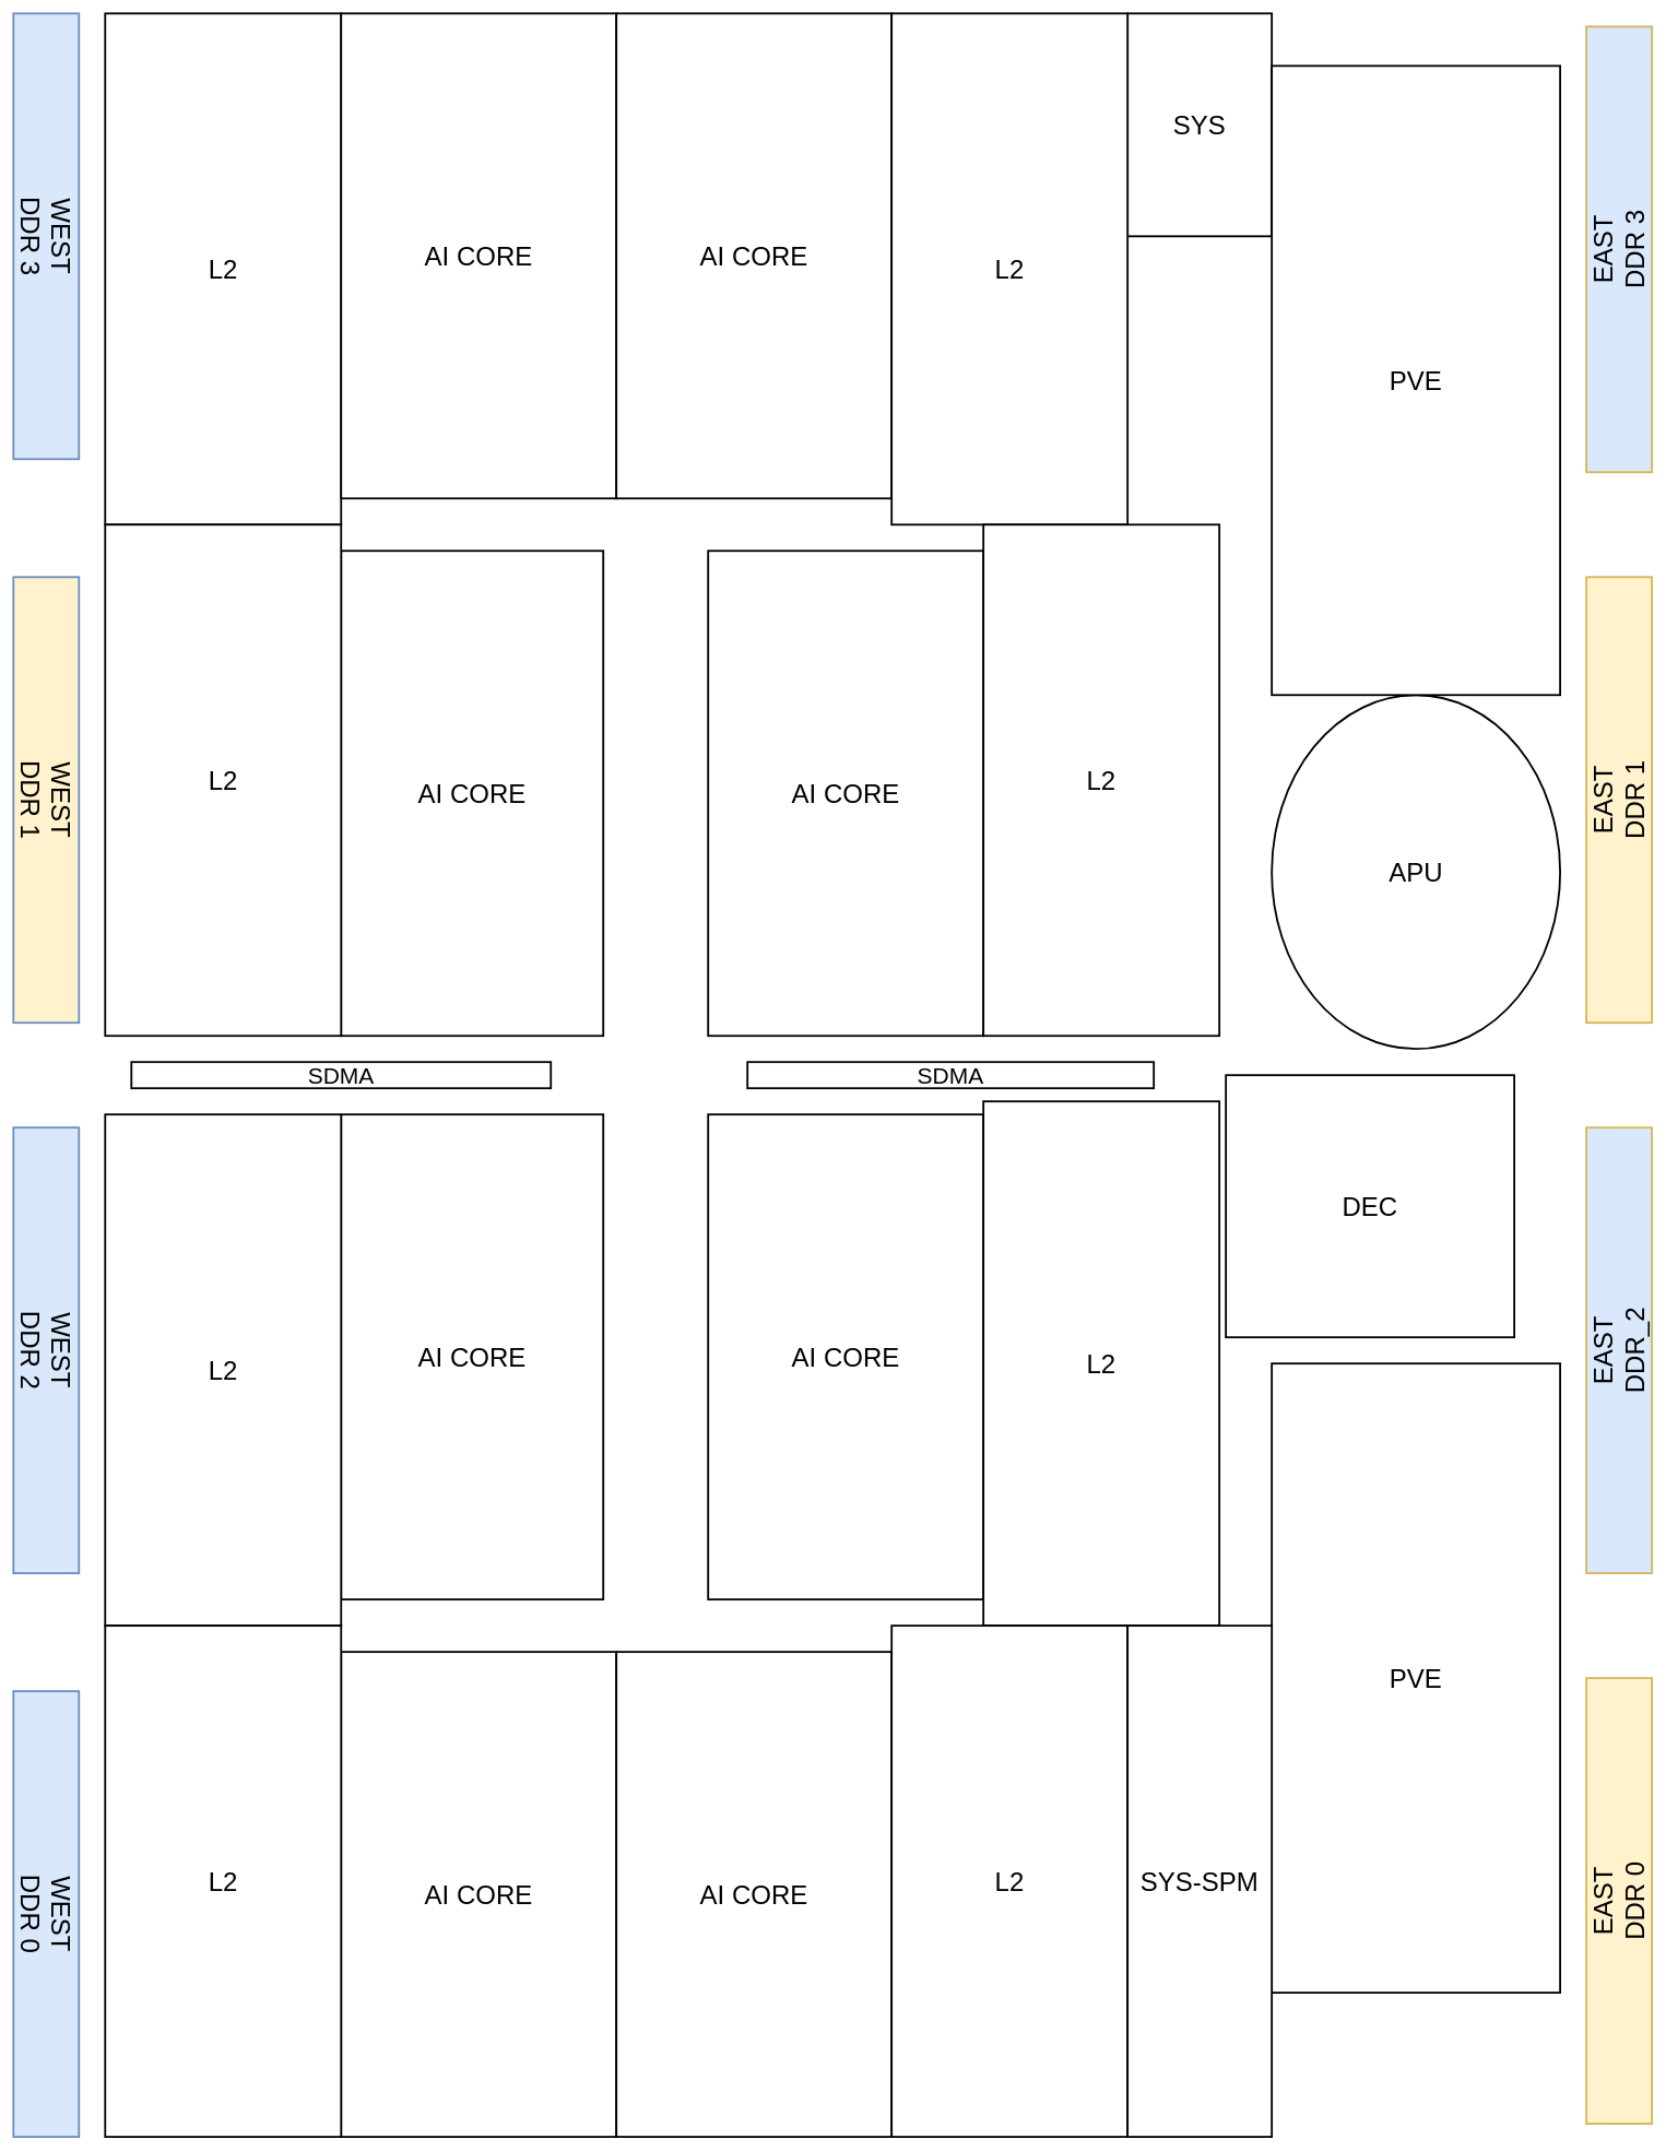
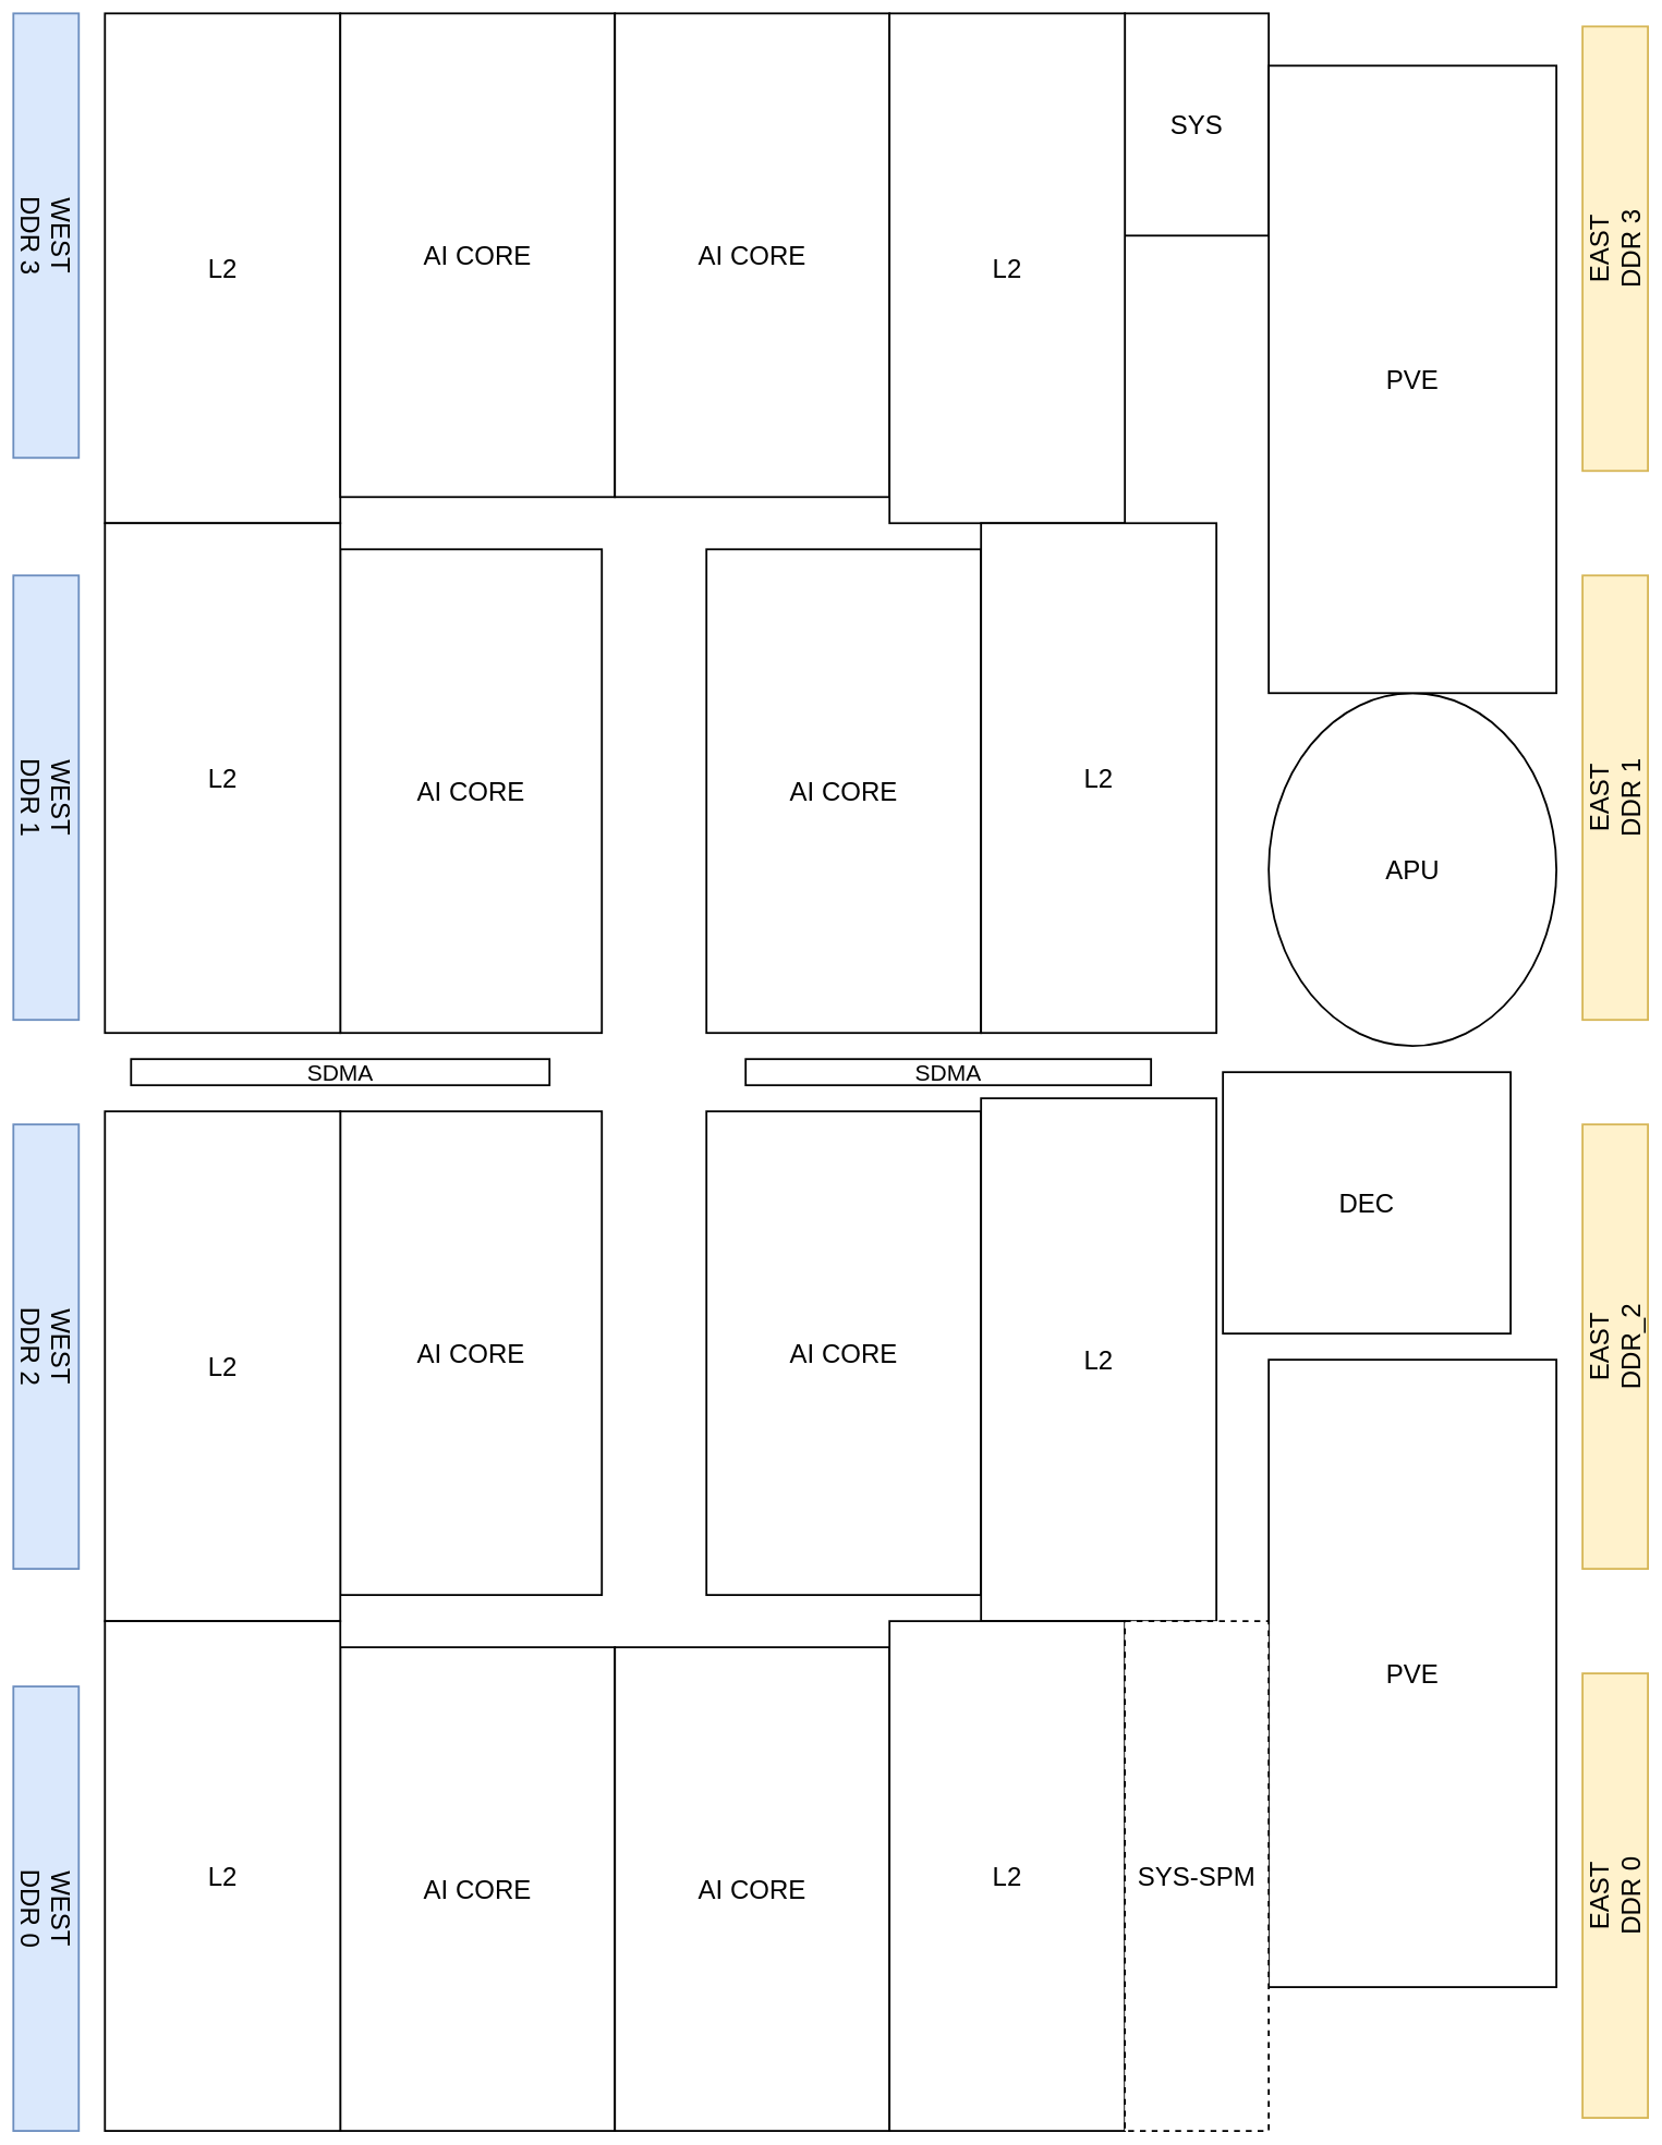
- <mxCell id="13" value="EAST&lt;br&gt;DDR 3" style="rounded=0;whiteSpace=wrap;html=1;fontSize=40;rotation=0;horizontal=0;strokeWidth=3;fillColor=#dae8fc;strokeColor=#d6b656;" parent="1" vertex="1"><mxGeometry x="2420" y="40" width="100" height="680" as="geometry" /></mxCell>
+ <mxCell id="13" value="EAST&lt;br&gt;DDR 3" style="rounded=0;whiteSpace=wrap;html=1;fontSize=40;rotation=0;horizontal=0;strokeWidth=3;fillColor=#fff2cc;strokeColor=#d6b656;" parent="1" vertex="1"><mxGeometry x="2420" y="40" width="100" height="680" as="geometry" /></mxCell>
- <mxCell id="16" value="WEST&lt;br&gt;DDR 1" style="rounded=0;whiteSpace=wrap;html=1;fontSize=40;rotation=-180;horizontal=0;direction=east;strokeWidth=3;fillColor=#fff2cc;strokeColor=#6c8ebf;" parent="1" vertex="1"><mxGeometry x="20" y="880" width="100" height="680" as="geometry" /></mxCell>
+ <mxCell id="16" value="WEST&lt;br&gt;DDR 1" style="rounded=0;whiteSpace=wrap;html=1;fontSize=40;rotation=-180;horizontal=0;direction=east;strokeWidth=3;fillColor=#dae8fc;strokeColor=#6c8ebf;" parent="1" vertex="1"><mxGeometry x="20" y="880" width="100" height="680" as="geometry" /></mxCell>
- <mxCell id="11" value="EAST&lt;br&gt;DDR_2" style="rounded=0;whiteSpace=wrap;html=1;fontSize=40;rotation=0;horizontal=0;strokeWidth=3;fillColor=#dae8fc;strokeColor=#d6b656;" parent="1" vertex="1"><mxGeometry x="2420" y="1720" width="100" height="680" as="geometry" /></mxCell>
+ <mxCell id="11" value="EAST&lt;br&gt;DDR_2" style="rounded=0;whiteSpace=wrap;html=1;fontSize=40;rotation=0;horizontal=0;strokeWidth=3;fillColor=#fff2cc;strokeColor=#d6b656;" parent="1" vertex="1"><mxGeometry x="2420" y="1720" width="100" height="680" as="geometry" /></mxCell>
- <mxCell id="33" value="&lt;font style=&quot;font-size: 40px;&quot;&gt;SYS-SPM&lt;/font&gt;" style="rounded=0;whiteSpace=wrap;html=1;strokeWidth=3;" parent="1" vertex="1"><mxGeometry x="1720" y="2480" width="220" height="780" as="geometry" /></mxCell>
+ <mxCell id="33" value="&lt;font style=&quot;font-size: 40px;&quot;&gt;SYS-SPM&lt;/font&gt;" style="rounded=0;whiteSpace=wrap;html=1;strokeWidth=3;dashed=1;" parent="1" vertex="1"><mxGeometry x="1720" y="2480" width="220" height="780" as="geometry" /></mxCell>
